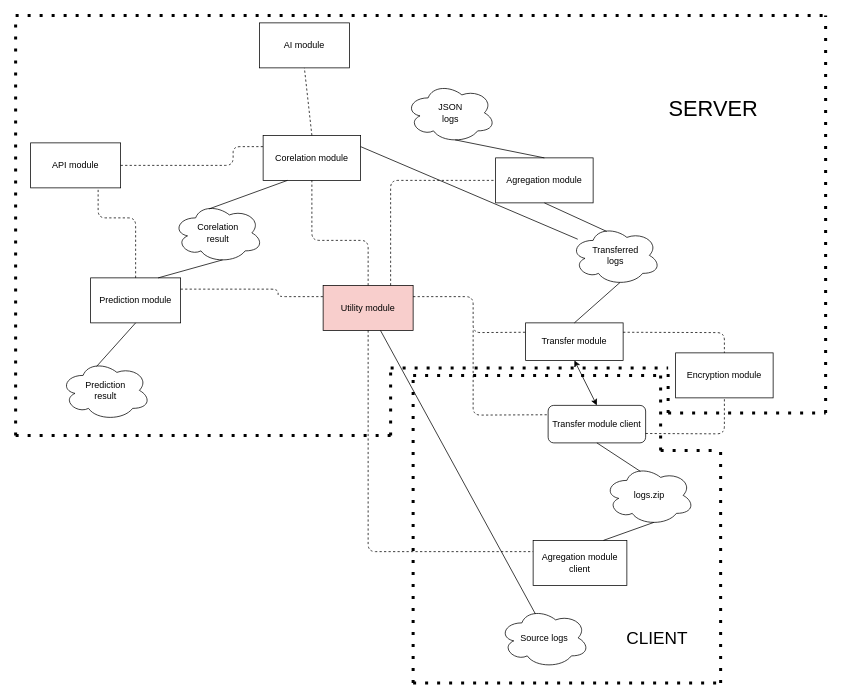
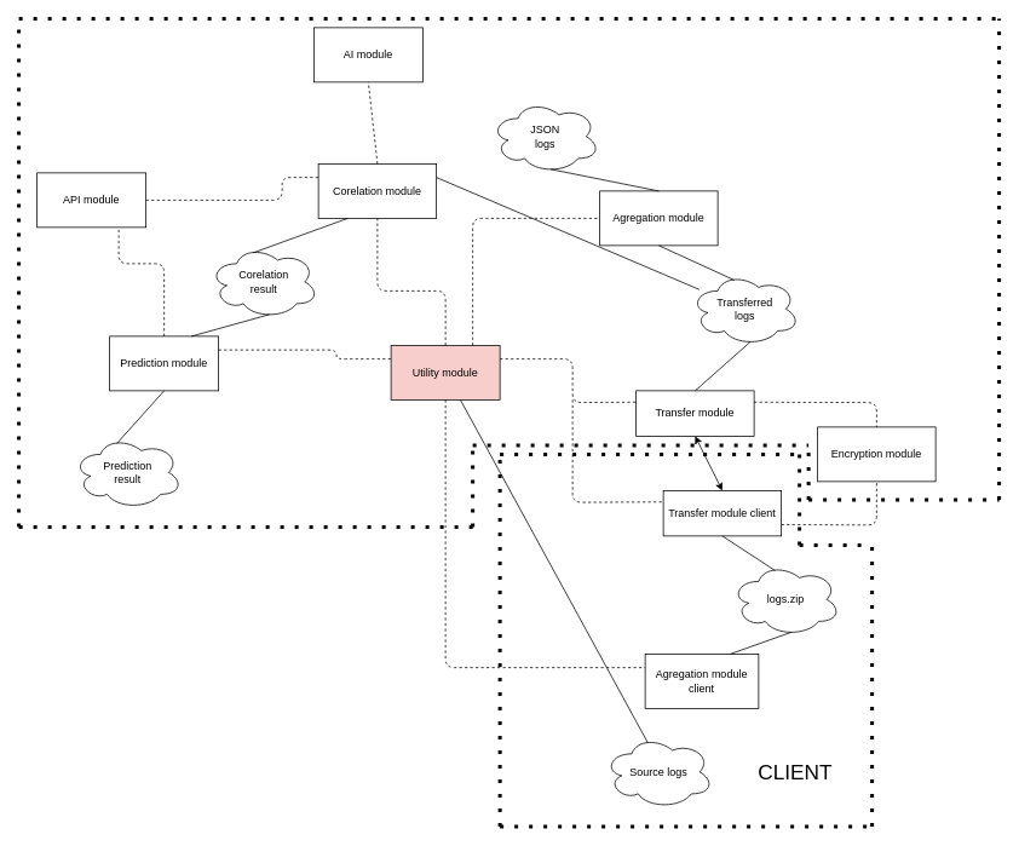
- <mxCell id="54" value="&lt;font style=&quot;font-size: 29px&quot;&gt;SERVER&lt;/font&gt;" style="text;html=1;align=center;verticalAlign=middle;resizable=0;points=[];autosize=1;" vertex="1" parent="1"><mxGeometry x="880" y="130" width="140" height="30" as="geometry" /></mxCell>
- <mxCell id="3" value="Transfer module client" style="whiteSpace=wrap;html=1;rounded=1;" vertex="1" parent="1"><mxGeometry x="730" y="540" width="130" height="50" as="geometry" /></mxCell>
+ <mxCell id="3" value="Transfer module client" style="rounded=0;whiteSpace=wrap;html=1;" vertex="1" parent="1"><mxGeometry x="730" y="540" width="130" height="50" as="geometry" /></mxCell>
